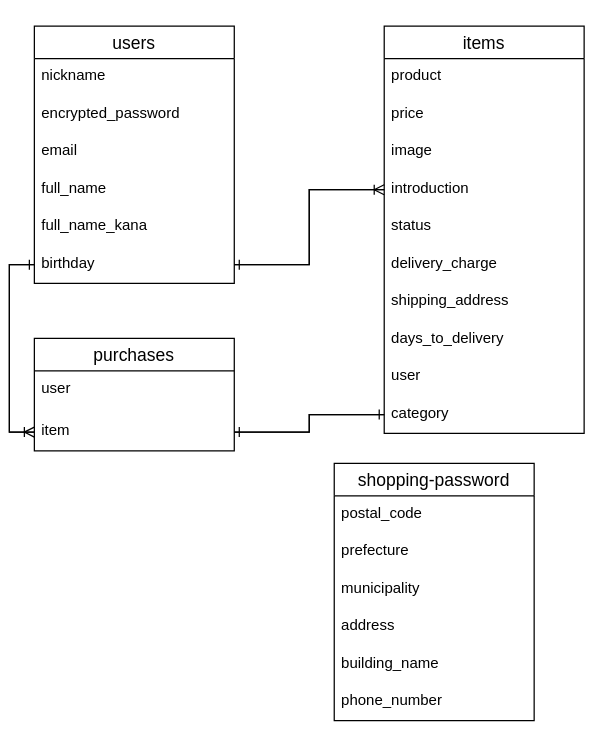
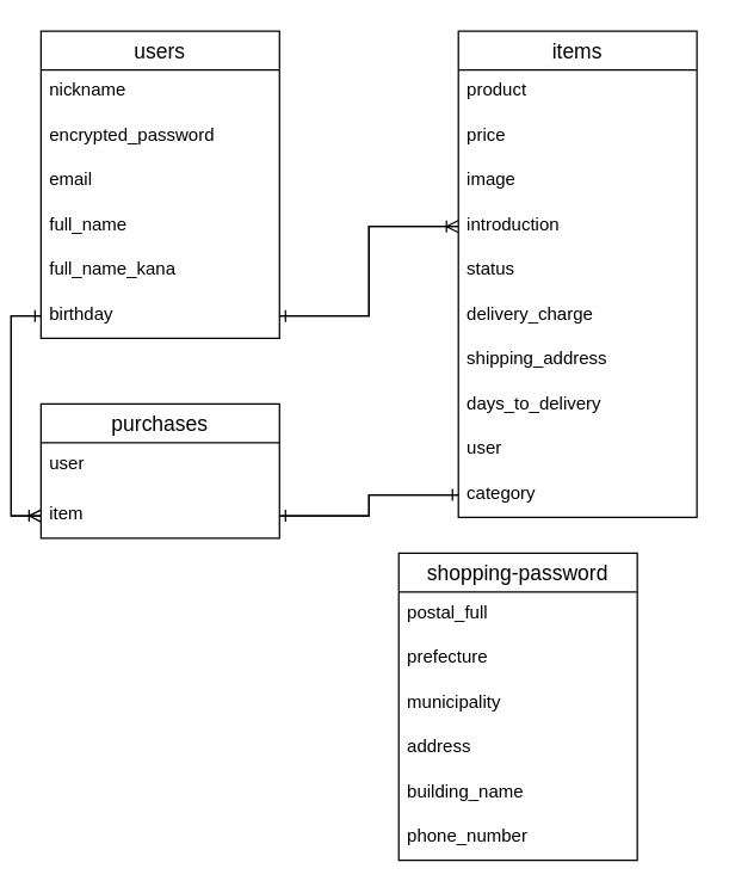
- <mxCell id="24" value="postal_code" style="text;strokeColor=none;fillColor=none;spacingLeft=4;spacingRight=4;overflow=hidden;rotatable=0;points=[[0,0.5],[1,0.5]];portConstraint=eastwest;fontSize=12;" parent="23" vertex="1"><mxGeometry y="26" width="160" height="30" as="geometry" /></mxCell>
+ <mxCell id="24" value="postal_full" style="text;strokeColor=none;fillColor=none;spacingLeft=4;spacingRight=4;overflow=hidden;rotatable=0;points=[[0,0.5],[1,0.5]];portConstraint=eastwest;fontSize=12;" parent="23" vertex="1"><mxGeometry y="26" width="160" height="30" as="geometry" /></mxCell>
